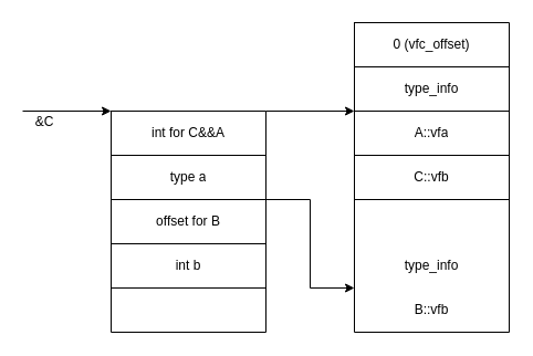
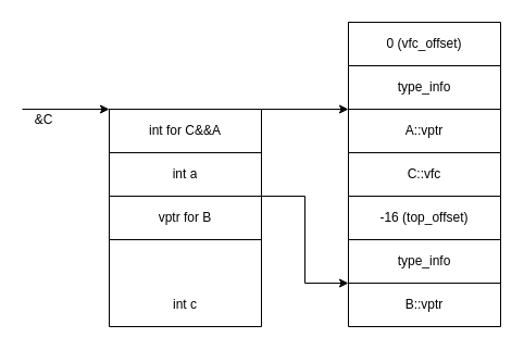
- <mxCell id="22" value="A::vfa" style="shape=partialRectangle;html=1;whiteSpace=wrap;connectable=0;overflow=hidden;fillColor=none;top=0;left=0;bottom=0;right=0;" parent="21" vertex="1"><mxGeometry width="140" height="40" as="geometry" /></mxCell>
+ <mxCell id="22" value="A::vptr" style="shape=partialRectangle;html=1;whiteSpace=wrap;connectable=0;overflow=hidden;fillColor=none;top=0;left=0;bottom=0;right=0;" parent="21" vertex="1"><mxGeometry width="140" height="40" as="geometry" /></mxCell>
- <mxCell id="9" value="&lt;span&gt;type a&lt;/span&gt;" style="shape=partialRectangle;html=1;whiteSpace=wrap;connectable=0;overflow=hidden;fillColor=none;top=0;left=0;bottom=0;right=0;" parent="8" vertex="1"><mxGeometry width="140" height="40" as="geometry" /></mxCell>
+ <mxCell id="9" value="&lt;span&gt;int a&lt;/span&gt;" style="shape=partialRectangle;html=1;whiteSpace=wrap;connectable=0;overflow=hidden;fillColor=none;top=0;left=0;bottom=0;right=0;" parent="8" vertex="1"><mxGeometry width="140" height="40" as="geometry" /></mxCell>
- <mxCell id="24" value="C::vfb" style="shape=partialRectangle;html=1;whiteSpace=wrap;connectable=0;overflow=hidden;fillColor=none;top=0;left=0;bottom=0;right=0;" parent="23" vertex="1"><mxGeometry width="140" height="40" as="geometry" /></mxCell>
+ <mxCell id="24" value="C::vfc" style="shape=partialRectangle;html=1;whiteSpace=wrap;connectable=0;overflow=hidden;fillColor=none;top=0;left=0;bottom=0;right=0;" parent="23" vertex="1"><mxGeometry width="140" height="40" as="geometry" /></mxCell>
- <mxCell id="11" value="offset for B" style="shape=partialRectangle;html=1;whiteSpace=wrap;connectable=0;overflow=hidden;fillColor=none;top=0;left=0;bottom=0;right=0;" parent="10" vertex="1"><mxGeometry width="140" height="40" as="geometry" /></mxCell>
+ <mxCell id="11" value="vptr for B" style="shape=partialRectangle;html=1;whiteSpace=wrap;connectable=0;overflow=hidden;fillColor=none;top=0;left=0;bottom=0;right=0;" parent="10" vertex="1"><mxGeometry width="140" height="40" as="geometry" /></mxCell>
+ <mxCell id="26" value="-16 (top_offset)" style="shape=partialRectangle;html=1;whiteSpace=wrap;connectable=0;overflow=hidden;fillColor=none;top=0;left=0;bottom=0;right=0;" parent="25" vertex="1"><mxGeometry width="140" height="40" as="geometry" /></mxCell>
- <mxCell id="13" value="int b" style="shape=partialRectangle;html=1;whiteSpace=wrap;connectable=0;overflow=hidden;fillColor=none;top=0;left=0;bottom=0;right=0;" parent="12" vertex="1"><mxGeometry width="140" height="40" as="geometry" /></mxCell>
+ <mxCell id="15" value="int c" style="shape=partialRectangle;html=1;whiteSpace=wrap;connectable=0;overflow=hidden;fillColor=none;top=0;left=0;bottom=0;right=0;" parent="14" vertex="1"><mxGeometry width="140" height="40" as="geometry" /></mxCell>
- <mxCell id="30" value="B::vfb" style="shape=partialRectangle;html=1;whiteSpace=wrap;connectable=0;overflow=hidden;fillColor=none;top=0;left=0;bottom=0;right=0;" parent="29" vertex="1"><mxGeometry width="140" height="40" as="geometry" /></mxCell>
+ <mxCell id="30" value="B::vptr" style="shape=partialRectangle;html=1;whiteSpace=wrap;connectable=0;overflow=hidden;fillColor=none;top=0;left=0;bottom=0;right=0;" parent="29" vertex="1"><mxGeometry width="140" height="40" as="geometry" /></mxCell>
